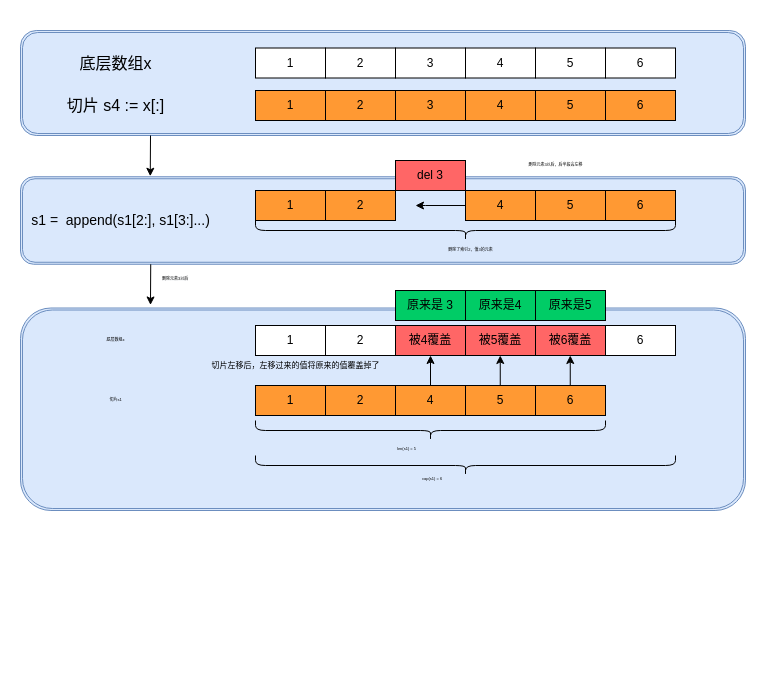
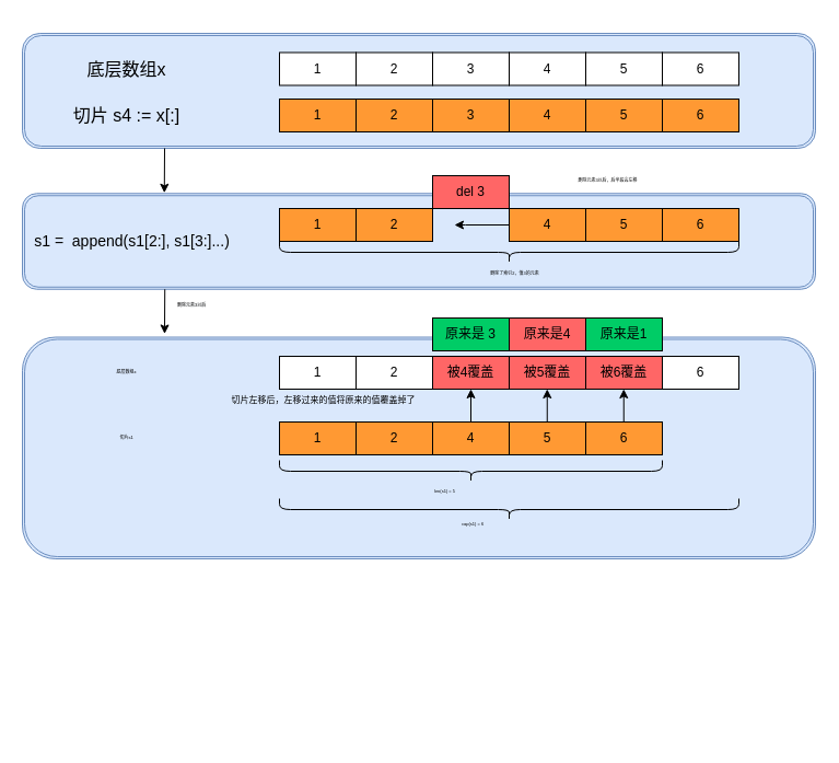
- <mxCell id="50" value="原来是4" style="rounded=0;whiteSpace=wrap;html=1;fillColor=#00CC66;" vertex="1" parent="1"><mxGeometry x="465" y="290" width="70" height="30" as="geometry" /></mxCell>
+ <mxCell id="50" value="原来是4" style="rounded=0;whiteSpace=wrap;html=1;fillColor=#ff6666;" vertex="1" parent="1"><mxGeometry x="465" y="290" width="70" height="30" as="geometry" /></mxCell>
- <mxCell id="51" value="原来是5" style="rounded=0;whiteSpace=wrap;html=1;fillColor=#00CC66;" vertex="1" parent="1"><mxGeometry x="535" y="290" width="70" height="30" as="geometry" /></mxCell>
+ <mxCell id="51" value="原来是1" style="rounded=0;whiteSpace=wrap;html=1;fillColor=#00CC66;" vertex="1" parent="1"><mxGeometry x="535" y="290" width="70" height="30" as="geometry" /></mxCell>
